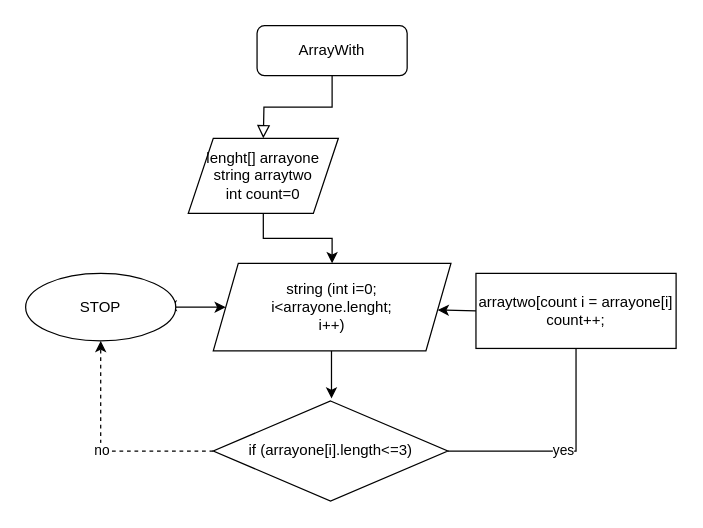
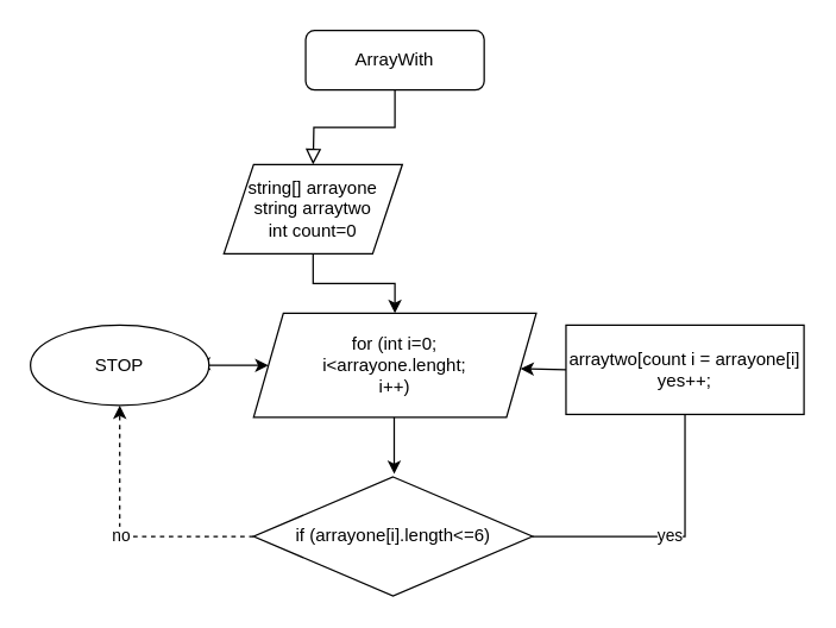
- <mxCell id="5" value="lenght[] arrayone&lt;br&gt;string arraytwo&lt;br&gt;int count=0" style="shape=parallelogram;perimeter=parallelogramPerimeter;whiteSpace=wrap;html=1;fixedSize=1;" vertex="1" parent="1"><mxGeometry x="150" y="110" width="120" height="60" as="geometry" /></mxCell>
+ <mxCell id="5" value="string[] arrayone&lt;br&gt;string arraytwo&lt;br&gt;int count=0" style="shape=parallelogram;perimeter=parallelogramPerimeter;whiteSpace=wrap;html=1;fixedSize=1;" vertex="1" parent="1"><mxGeometry x="150" y="110" width="120" height="60" as="geometry" /></mxCell>
- <mxCell id="6" value="string (int i=0;&lt;br&gt;i&amp;lt;arrayone.lenght;&lt;br&gt;i++)" style="shape=parallelogram;perimeter=parallelogramPerimeter;whiteSpace=wrap;html=1;fixedSize=1;" vertex="1" parent="1"><mxGeometry x="170" y="210" width="190" height="70" as="geometry" /></mxCell>
+ <mxCell id="6" value="for (int i=0;&lt;br&gt;i&amp;lt;arrayone.lenght;&lt;br&gt;i++)" style="shape=parallelogram;perimeter=parallelogramPerimeter;whiteSpace=wrap;html=1;fixedSize=1;" vertex="1" parent="1"><mxGeometry x="170" y="210" width="190" height="70" as="geometry" /></mxCell>
- <mxCell id="14" value="arraytwo[count i = arrayone[i]&lt;br&gt;count++;" style="rounded=0;whiteSpace=wrap;html=1;" vertex="1" parent="1"><mxGeometry x="380" y="218" width="160" height="60" as="geometry" /></mxCell>
+ <mxCell id="14" value="arraytwo[count i = arrayone[i]&lt;br&gt;yes++;" style="rounded=0;whiteSpace=wrap;html=1;" vertex="1" parent="1"><mxGeometry x="380" y="218" width="160" height="60" as="geometry" /></mxCell>
- <mxCell id="13" value="if (arrayone[i].length&amp;lt;=3)" style="rhombus;whiteSpace=wrap;html=1;" vertex="1" parent="1"><mxGeometry x="170" y="320" width="187.5" height="80" as="geometry" /></mxCell>
+ <mxCell id="13" value="if (arrayone[i].length&amp;lt;=6)" style="rhombus;whiteSpace=wrap;html=1;" vertex="1" parent="1"><mxGeometry x="170" y="320" width="187.5" height="80" as="geometry" /></mxCell>
